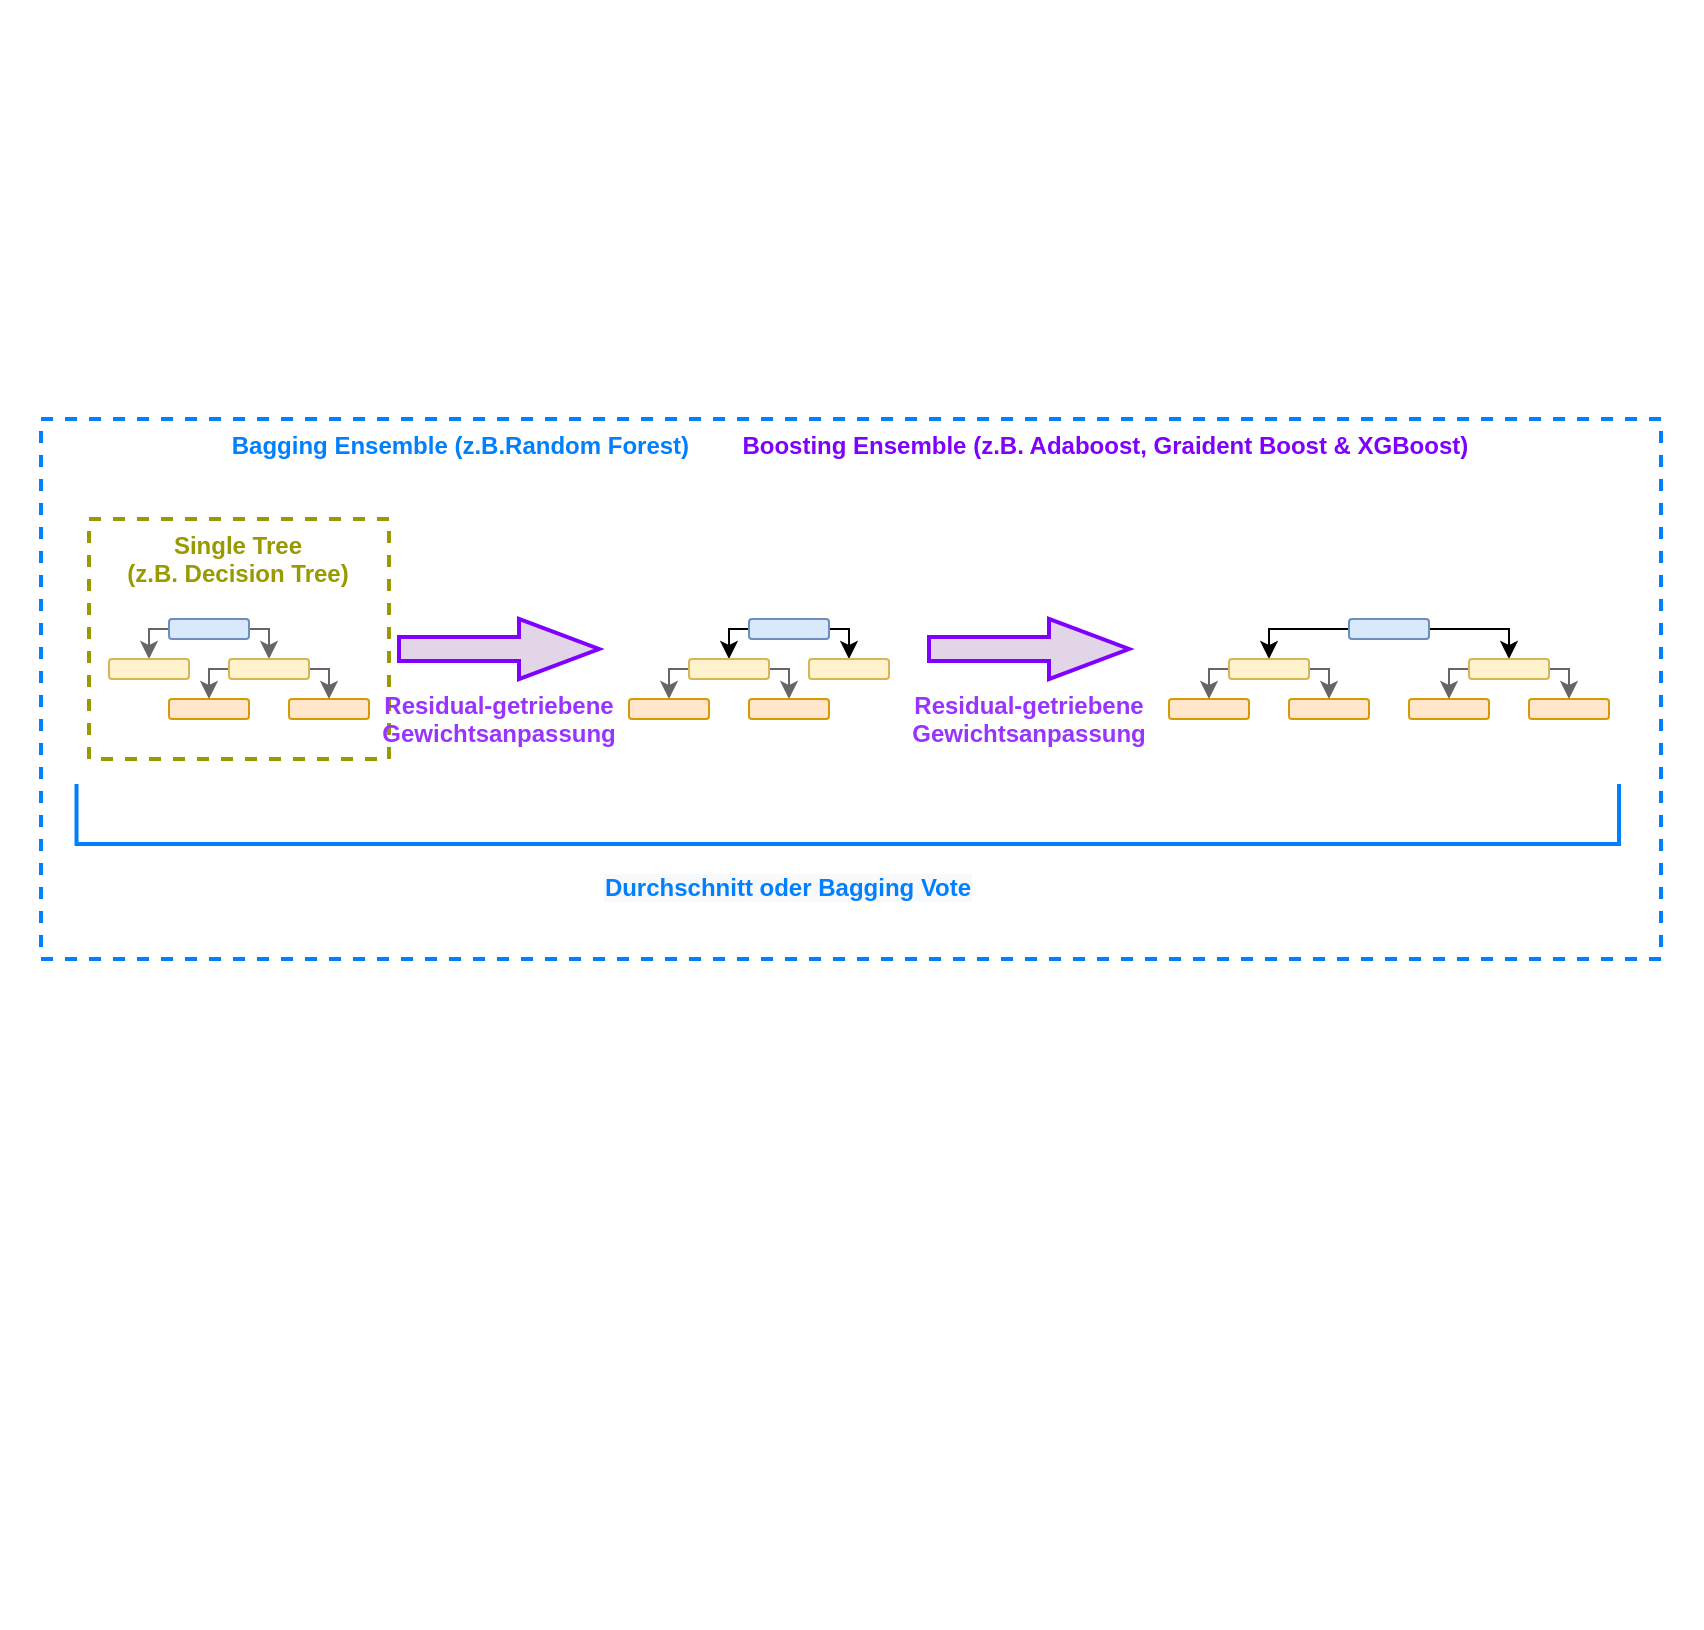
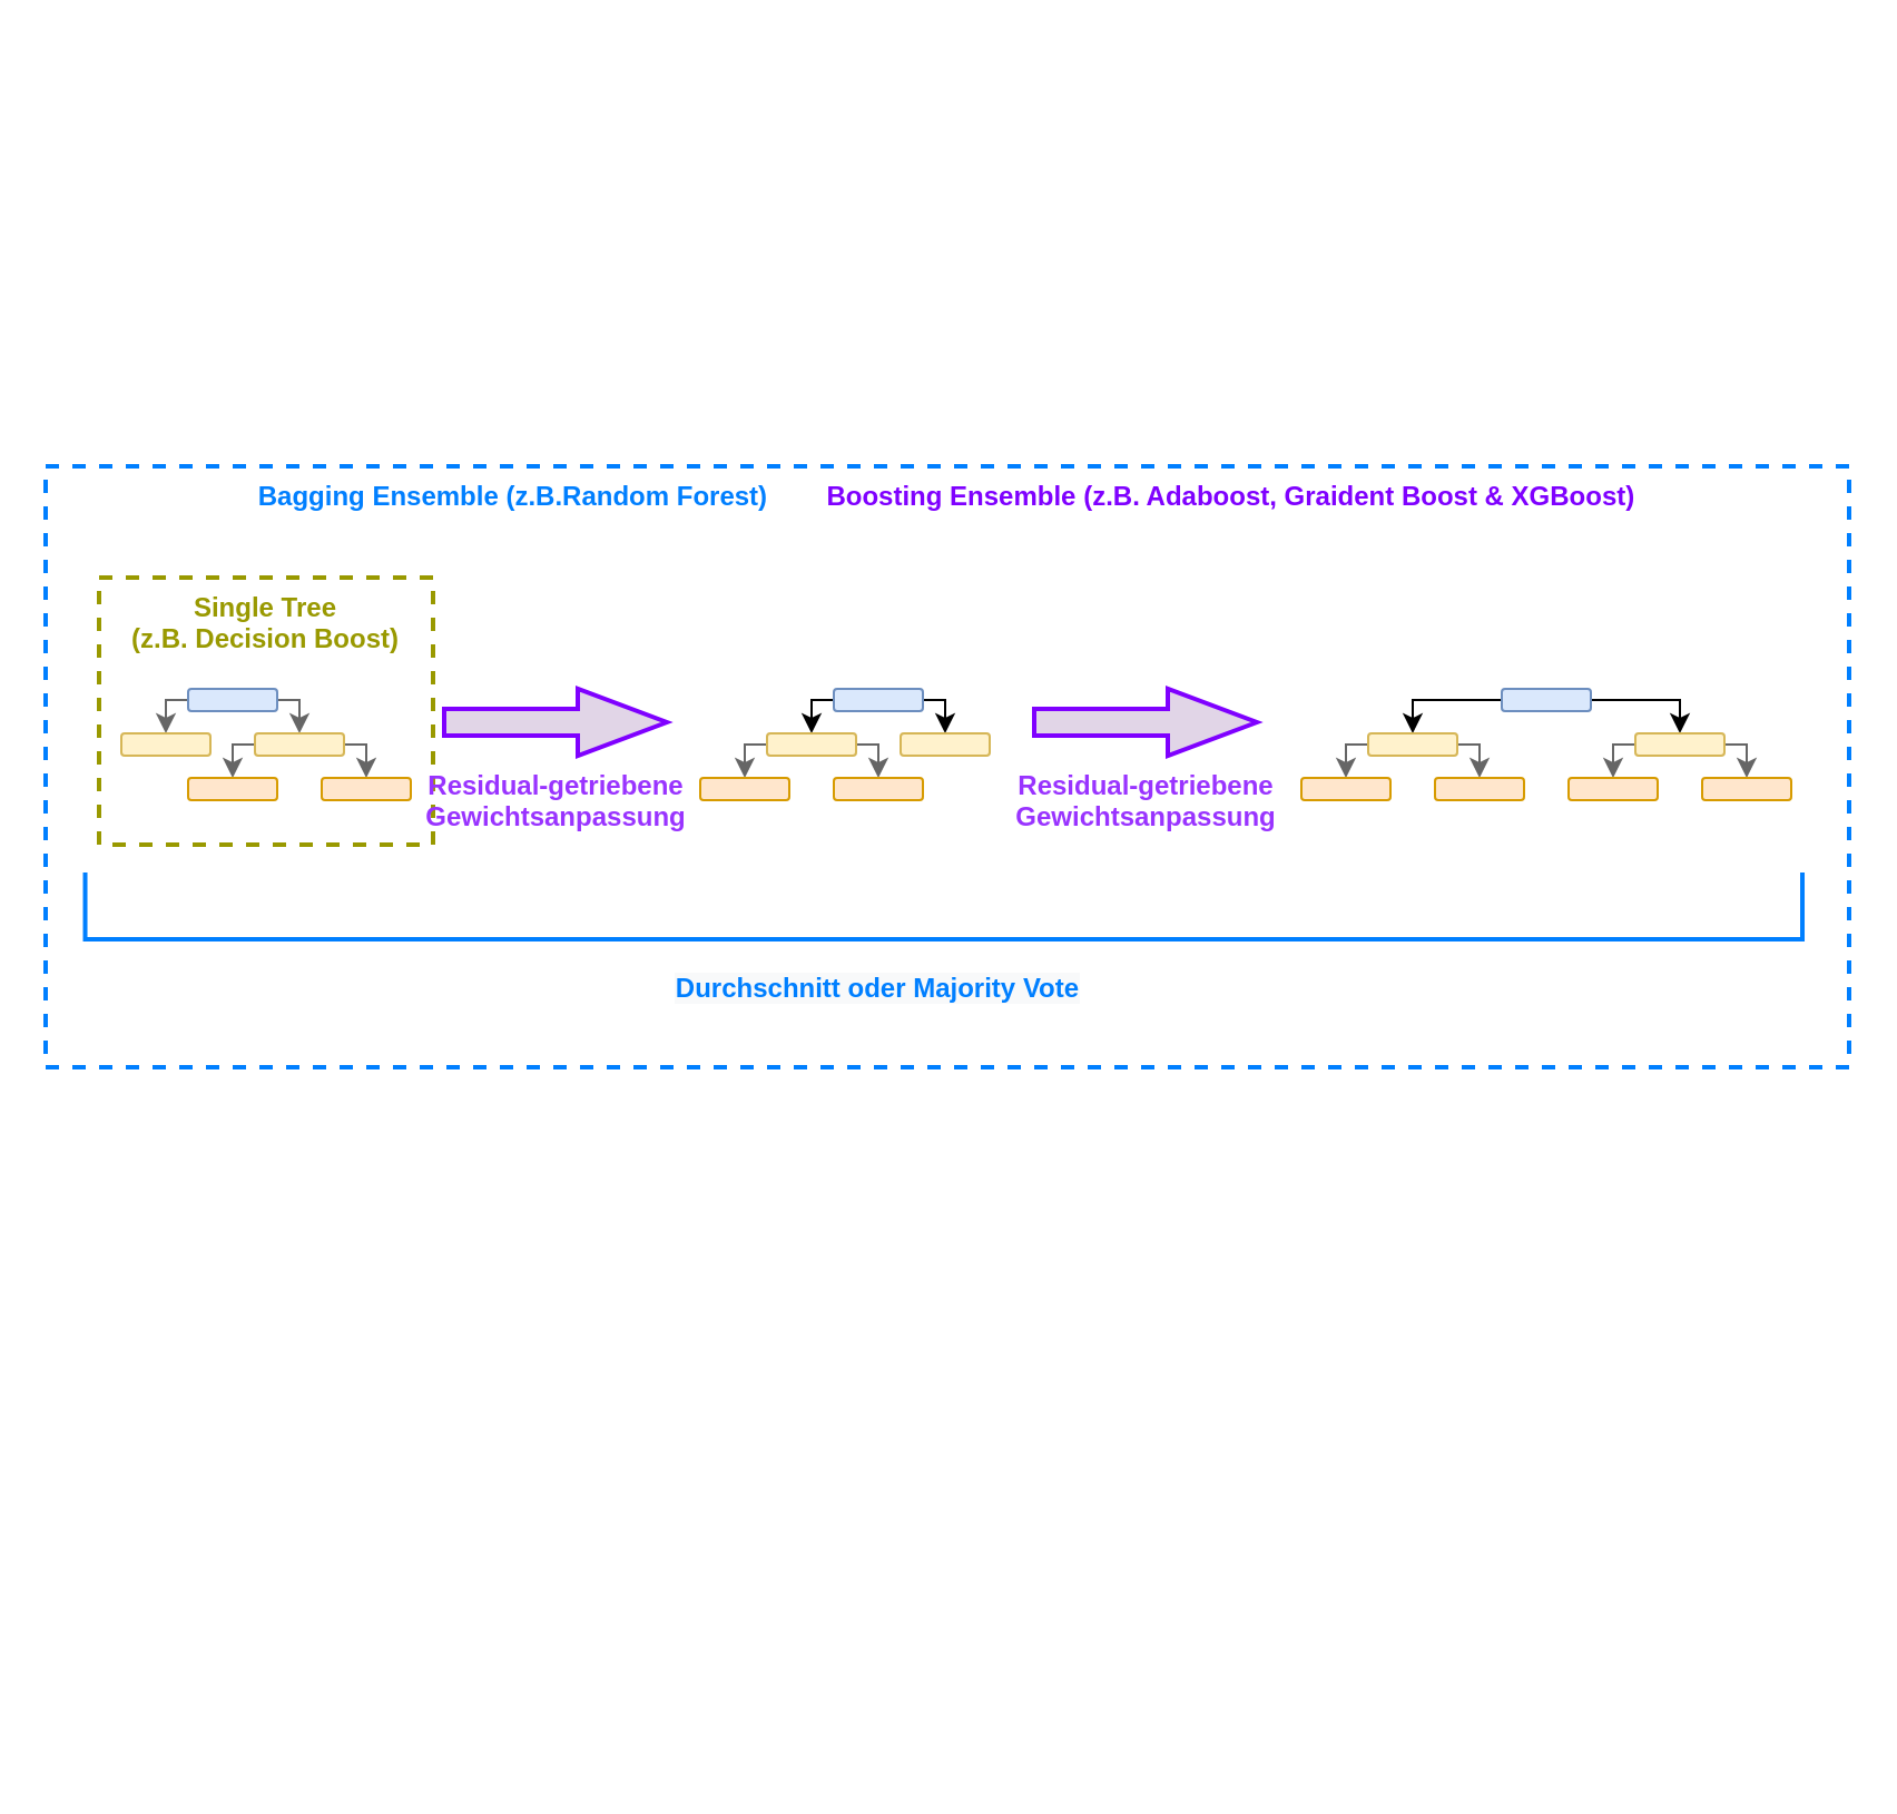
- <mxCell id="3" value="&lt;b&gt;&lt;font color=&quot;#999900&quot;&gt;Single Tree &lt;br&gt;(z.B. Decision Tree)&lt;/font&gt;&lt;/b&gt;" style="rounded=0;whiteSpace=wrap;html=1;fillColor=none;strokeColor=#999900;strokeWidth=2;dashed=1;verticalAlign=top;" vertex="1" parent="1"><mxGeometry x="44" y="259" width="150" height="120" as="geometry" /></mxCell>
+ <mxCell id="3" value="&lt;b&gt;&lt;font color=&quot;#999900&quot;&gt;Single Tree &lt;br&gt;(z.B. Decision Boost)&lt;/font&gt;&lt;/b&gt;" style="rounded=0;whiteSpace=wrap;html=1;fillColor=none;strokeColor=#999900;strokeWidth=2;dashed=1;verticalAlign=top;" vertex="1" parent="1"><mxGeometry x="44" y="259" width="150" height="120" as="geometry" /></mxCell>
- <mxCell id="14" value="&lt;b style=&quot;font-family: &amp;#34;helvetica&amp;#34; ; font-size: 12px ; font-style: normal ; letter-spacing: normal ; text-align: left ; text-indent: 0px ; text-transform: none ; word-spacing: 0px ; background-color: rgb(248 , 249 , 250)&quot;&gt;&lt;font color=&quot;#007fff&quot;&gt;Durchschnitt oder Bagging Vote&lt;/font&gt;&lt;/b&gt;" style="text;html=1;strokeColor=none;fillColor=none;align=center;verticalAlign=middle;whiteSpace=wrap;rounded=0;fontColor=#CCCC00;" vertex="1" parent="1"><mxGeometry x="289" y="429" width="210" height="30" as="geometry" /></mxCell>
+ <mxCell id="14" value="&lt;b style=&quot;font-family: &amp;#34;helvetica&amp;#34; ; font-size: 12px ; font-style: normal ; letter-spacing: normal ; text-align: left ; text-indent: 0px ; text-transform: none ; word-spacing: 0px ; background-color: rgb(248 , 249 , 250)&quot;&gt;&lt;font color=&quot;#007fff&quot;&gt;Durchschnitt oder Majority Vote&lt;/font&gt;&lt;/b&gt;" style="text;html=1;strokeColor=none;fillColor=none;align=center;verticalAlign=middle;whiteSpace=wrap;rounded=0;fontColor=#CCCC00;" vertex="1" parent="1"><mxGeometry x="289" y="429" width="210" height="30" as="geometry" /></mxCell>
